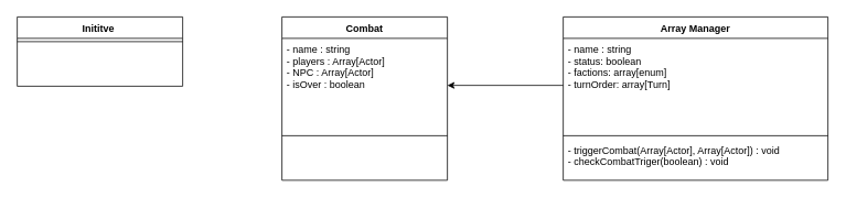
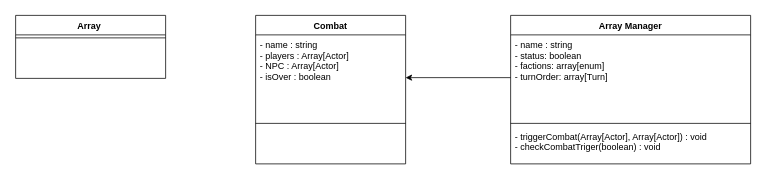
- <mxCell id="11" value="Inititve " style="swimlane;fontStyle=1;align=center;verticalAlign=top;childLayout=stackLayout;horizontal=1;startSize=26;horizontalStack=0;resizeParent=1;resizeParentMax=0;resizeLast=0;collapsible=1;marginBottom=0;" vertex="1" parent="1"><mxGeometry x="20" y="20" width="200" height="84" as="geometry" /></mxCell>
+ <mxCell id="11" value="Array " style="swimlane;fontStyle=1;align=center;verticalAlign=top;childLayout=stackLayout;horizontal=1;startSize=26;horizontalStack=0;resizeParent=1;resizeParentMax=0;resizeLast=0;collapsible=1;marginBottom=0;" vertex="1" parent="1"><mxGeometry x="20" y="20" width="200" height="84" as="geometry" /></mxCell>
